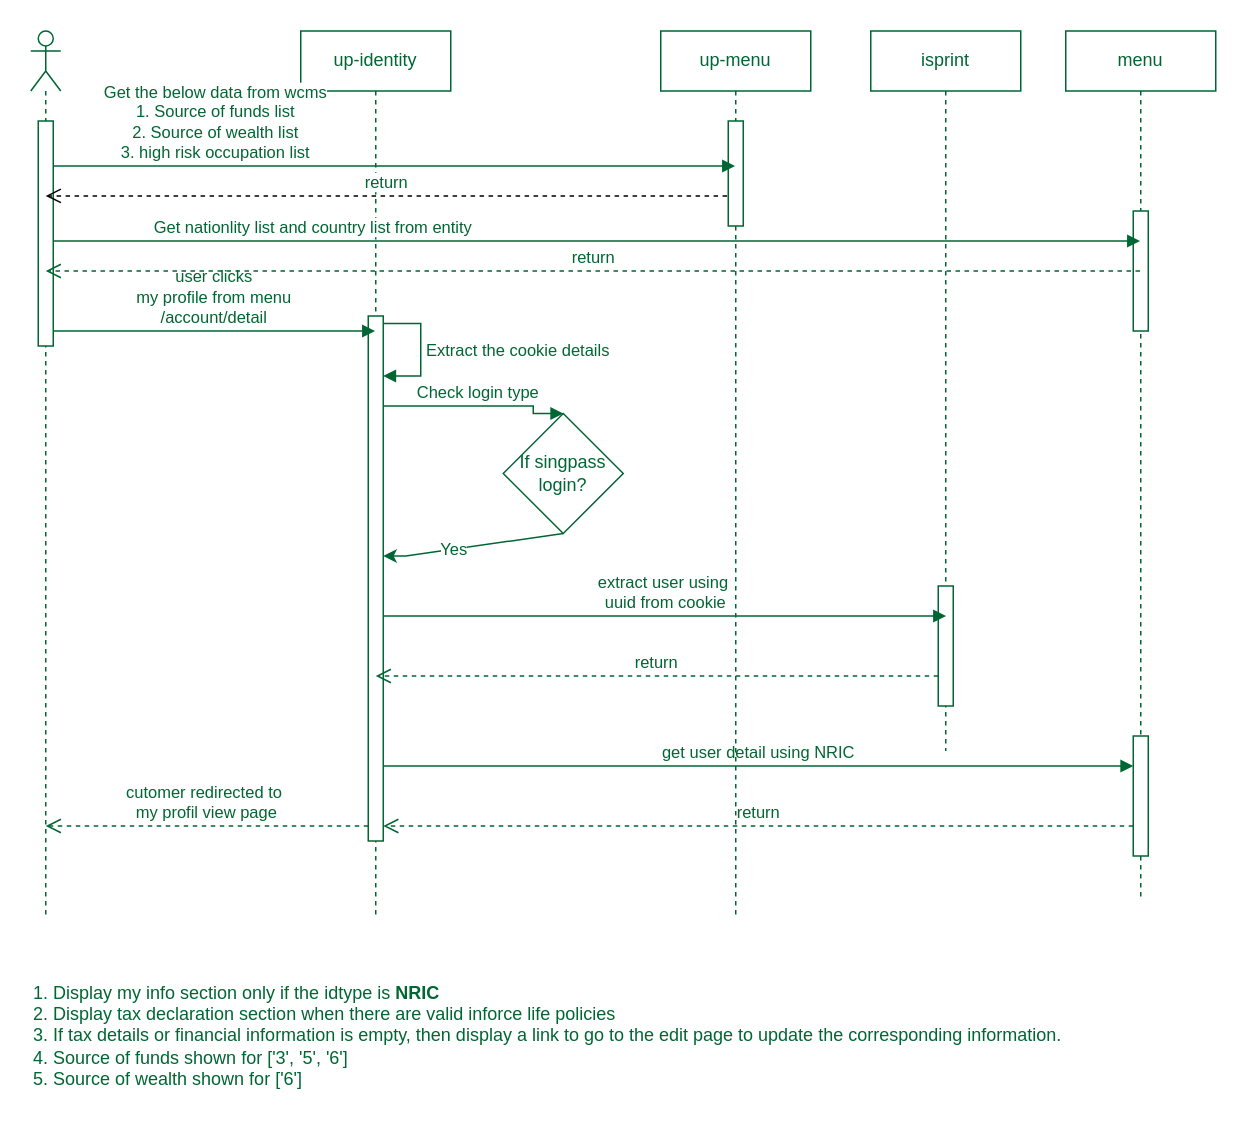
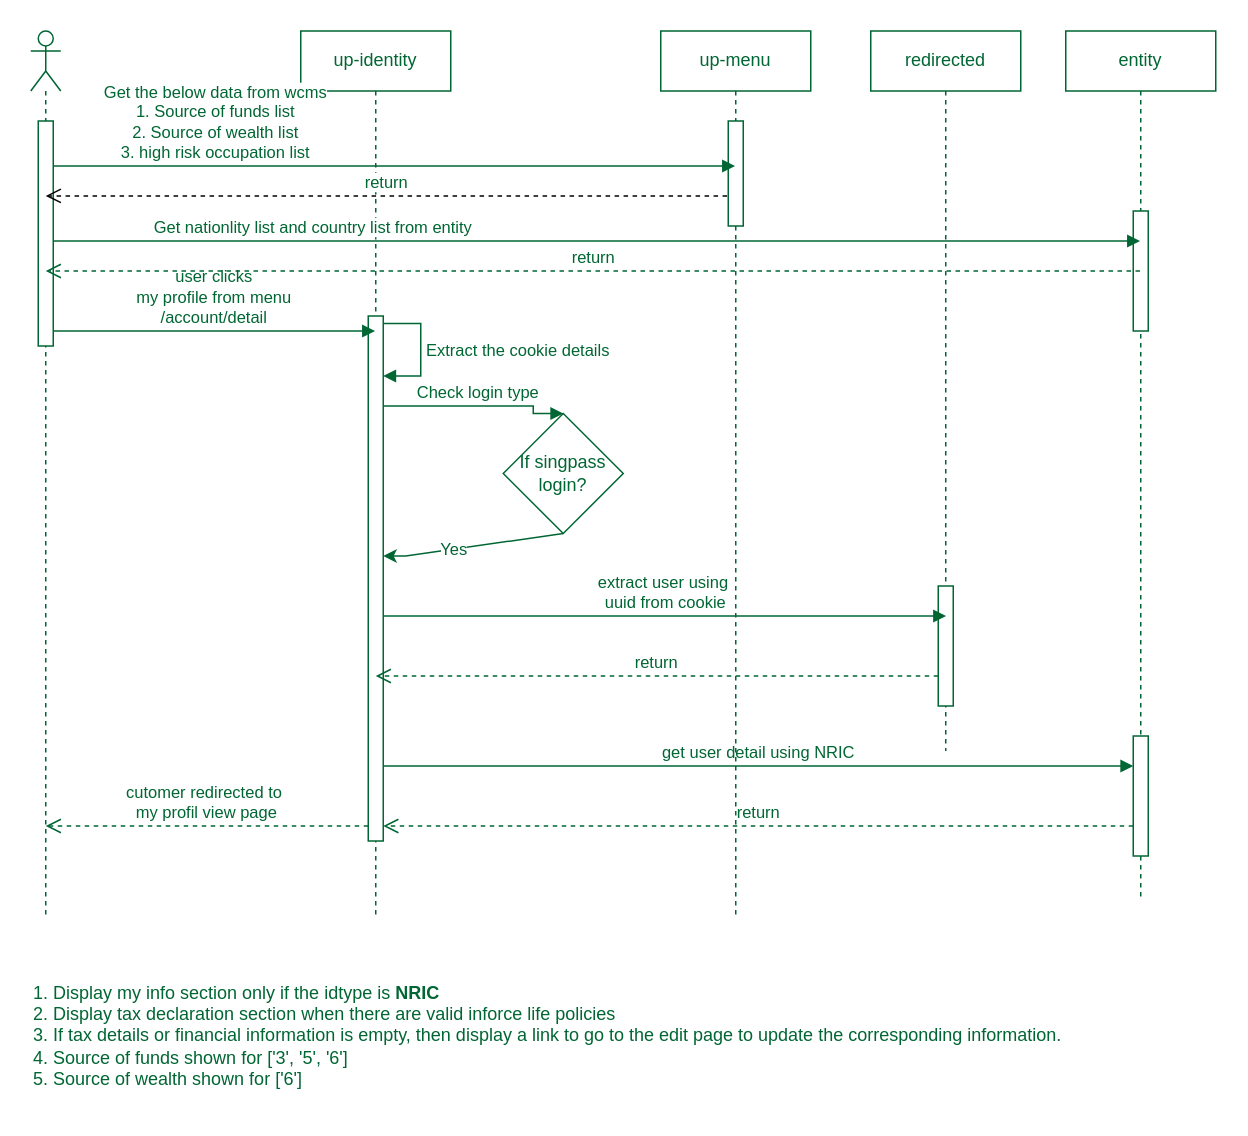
- <mxCell id="10" value="isprint" style="shape=umlLifeline;perimeter=lifelinePerimeter;whiteSpace=wrap;html=1;container=1;dropTarget=0;collapsible=0;recursiveResize=0;outlineConnect=0;portConstraint=eastwest;newEdgeStyle={&quot;curved&quot;:0,&quot;rounded&quot;:0};fontColor=#006633;strokeColor=#006633;" vertex="1" parent="1"><mxGeometry x="580" y="20" width="100" height="480" as="geometry" /></mxCell>
+ <mxCell id="10" value="redirected" style="shape=umlLifeline;perimeter=lifelinePerimeter;whiteSpace=wrap;html=1;container=1;dropTarget=0;collapsible=0;recursiveResize=0;outlineConnect=0;portConstraint=eastwest;newEdgeStyle={&quot;curved&quot;:0,&quot;rounded&quot;:0};fontColor=#006633;strokeColor=#006633;" vertex="1" parent="1"><mxGeometry x="580" y="20" width="100" height="480" as="geometry" /></mxCell>
- <mxCell id="6" value="menu" style="shape=umlLifeline;perimeter=lifelinePerimeter;whiteSpace=wrap;html=1;container=1;dropTarget=0;collapsible=0;recursiveResize=0;outlineConnect=0;portConstraint=eastwest;newEdgeStyle={&quot;curved&quot;:0,&quot;rounded&quot;:0};fontColor=#006633;strokeColor=#006633;" vertex="1" parent="1"><mxGeometry x="710" y="20" width="100" height="580" as="geometry" /></mxCell>
+ <mxCell id="6" value="entity" style="shape=umlLifeline;perimeter=lifelinePerimeter;whiteSpace=wrap;html=1;container=1;dropTarget=0;collapsible=0;recursiveResize=0;outlineConnect=0;portConstraint=eastwest;newEdgeStyle={&quot;curved&quot;:0,&quot;rounded&quot;:0};fontColor=#006633;strokeColor=#006633;" vertex="1" parent="1"><mxGeometry x="710" y="20" width="100" height="580" as="geometry" /></mxCell>
